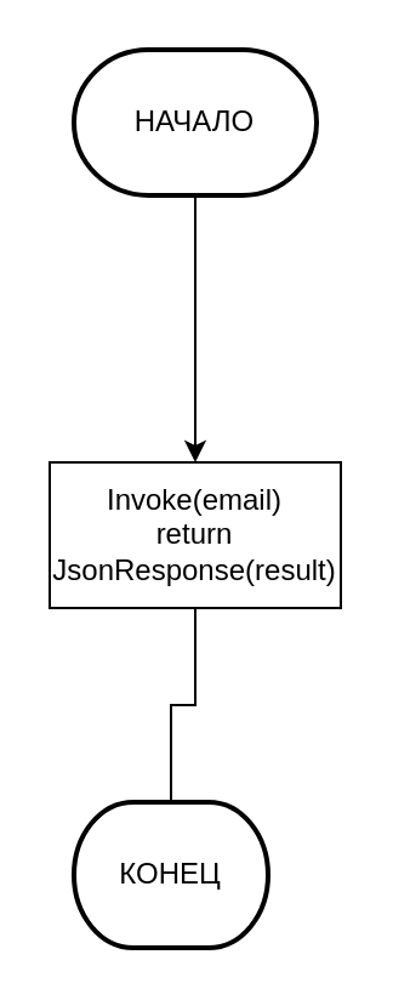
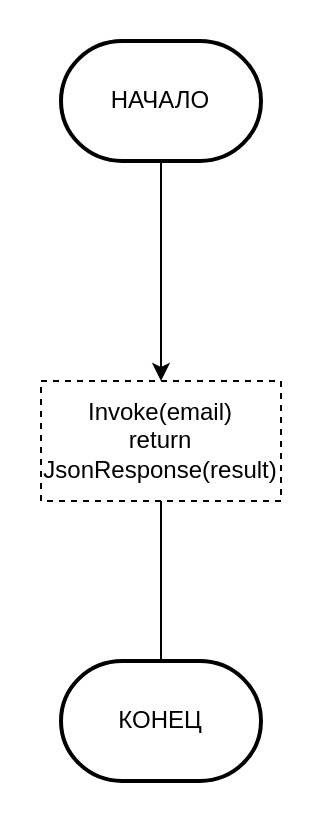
- <mxCell id="5" value="Invoke(email)&lt;br&gt;return JsonResponse(result)" style="rounded=0;whiteSpace=wrap;html=1;" vertex="1" parent="1"><mxGeometry x="20" y="190" width="120" height="60" as="geometry" /></mxCell>
+ <mxCell id="5" value="Invoke(email)&lt;br&gt;return JsonResponse(result)" style="rounded=0;whiteSpace=wrap;html=1;dashed=1;" vertex="1" parent="1"><mxGeometry x="20" y="190" width="120" height="60" as="geometry" /></mxCell>
- <mxCell id="6" value="КОНЕЦ" style="strokeWidth=2;html=1;shape=mxgraph.flowchart.terminator;whiteSpace=wrap;" vertex="1" parent="1"><mxGeometry x="30" y="330" width="80" height="60" as="geometry" /></mxCell>
+ <mxCell id="6" value="КОНЕЦ" style="strokeWidth=2;html=1;shape=mxgraph.flowchart.terminator;whiteSpace=wrap;" vertex="1" parent="1"><mxGeometry x="30" y="330" width="100" height="60" as="geometry" /></mxCell>
